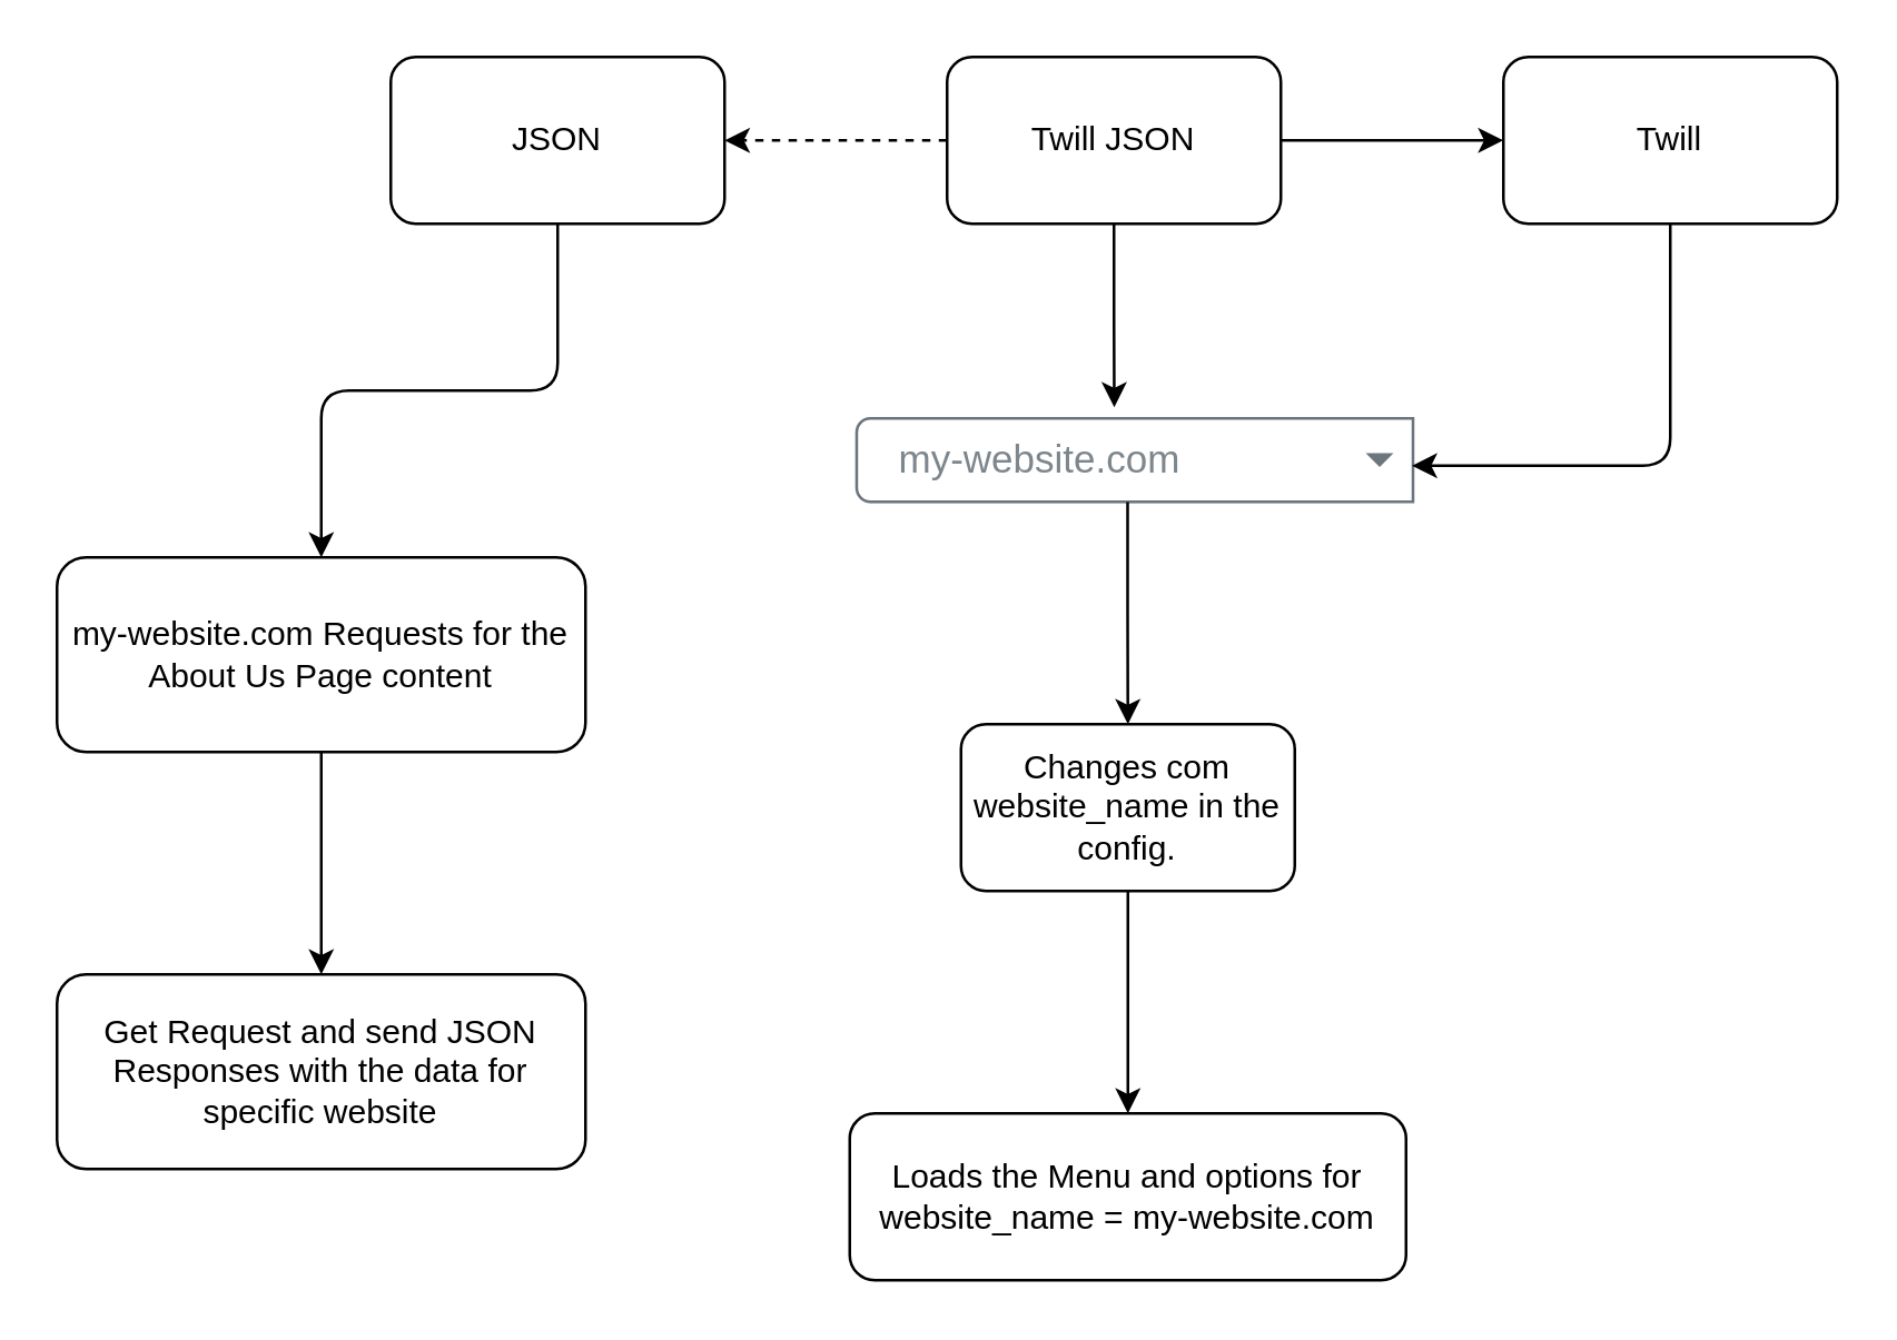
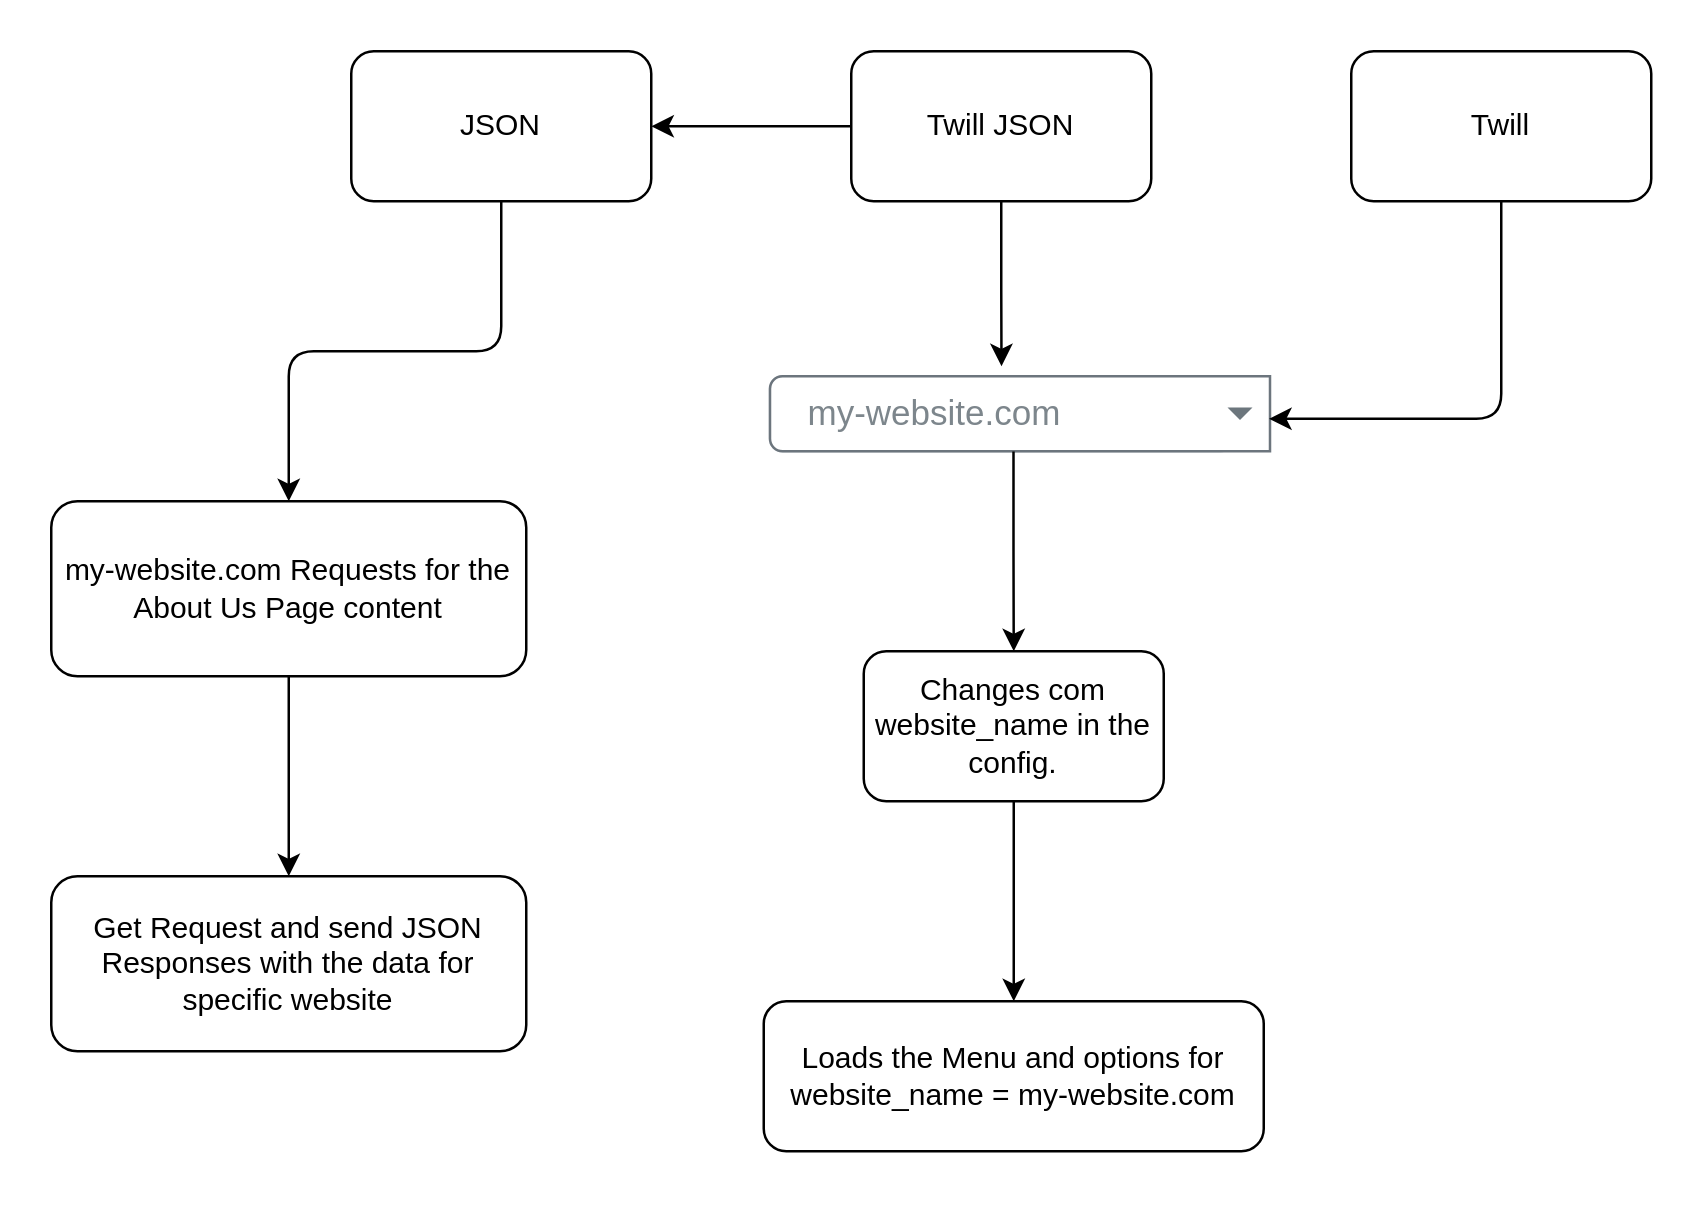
- <mxCell id="4" value="" style="edgeStyle=orthogonalEdgeStyle;rounded=0;orthogonalLoop=1;jettySize=auto;html=1;dashed=1;" edge="1" parent="1" source="5" target="16"><mxGeometry relative="1" as="geometry" /></mxCell>
+ <mxCell id="4" value="" style="edgeStyle=orthogonalEdgeStyle;rounded=0;orthogonalLoop=1;jettySize=auto;html=1;" edge="1" parent="1" source="5" target="16"><mxGeometry relative="1" as="geometry" /></mxCell>
- <mxCell id="3" value="" style="edgeStyle=orthogonalEdgeStyle;rounded=0;orthogonalLoop=1;jettySize=auto;html=1;" edge="1" parent="1" source="5" target="13"><mxGeometry relative="1" as="geometry" /></mxCell>
